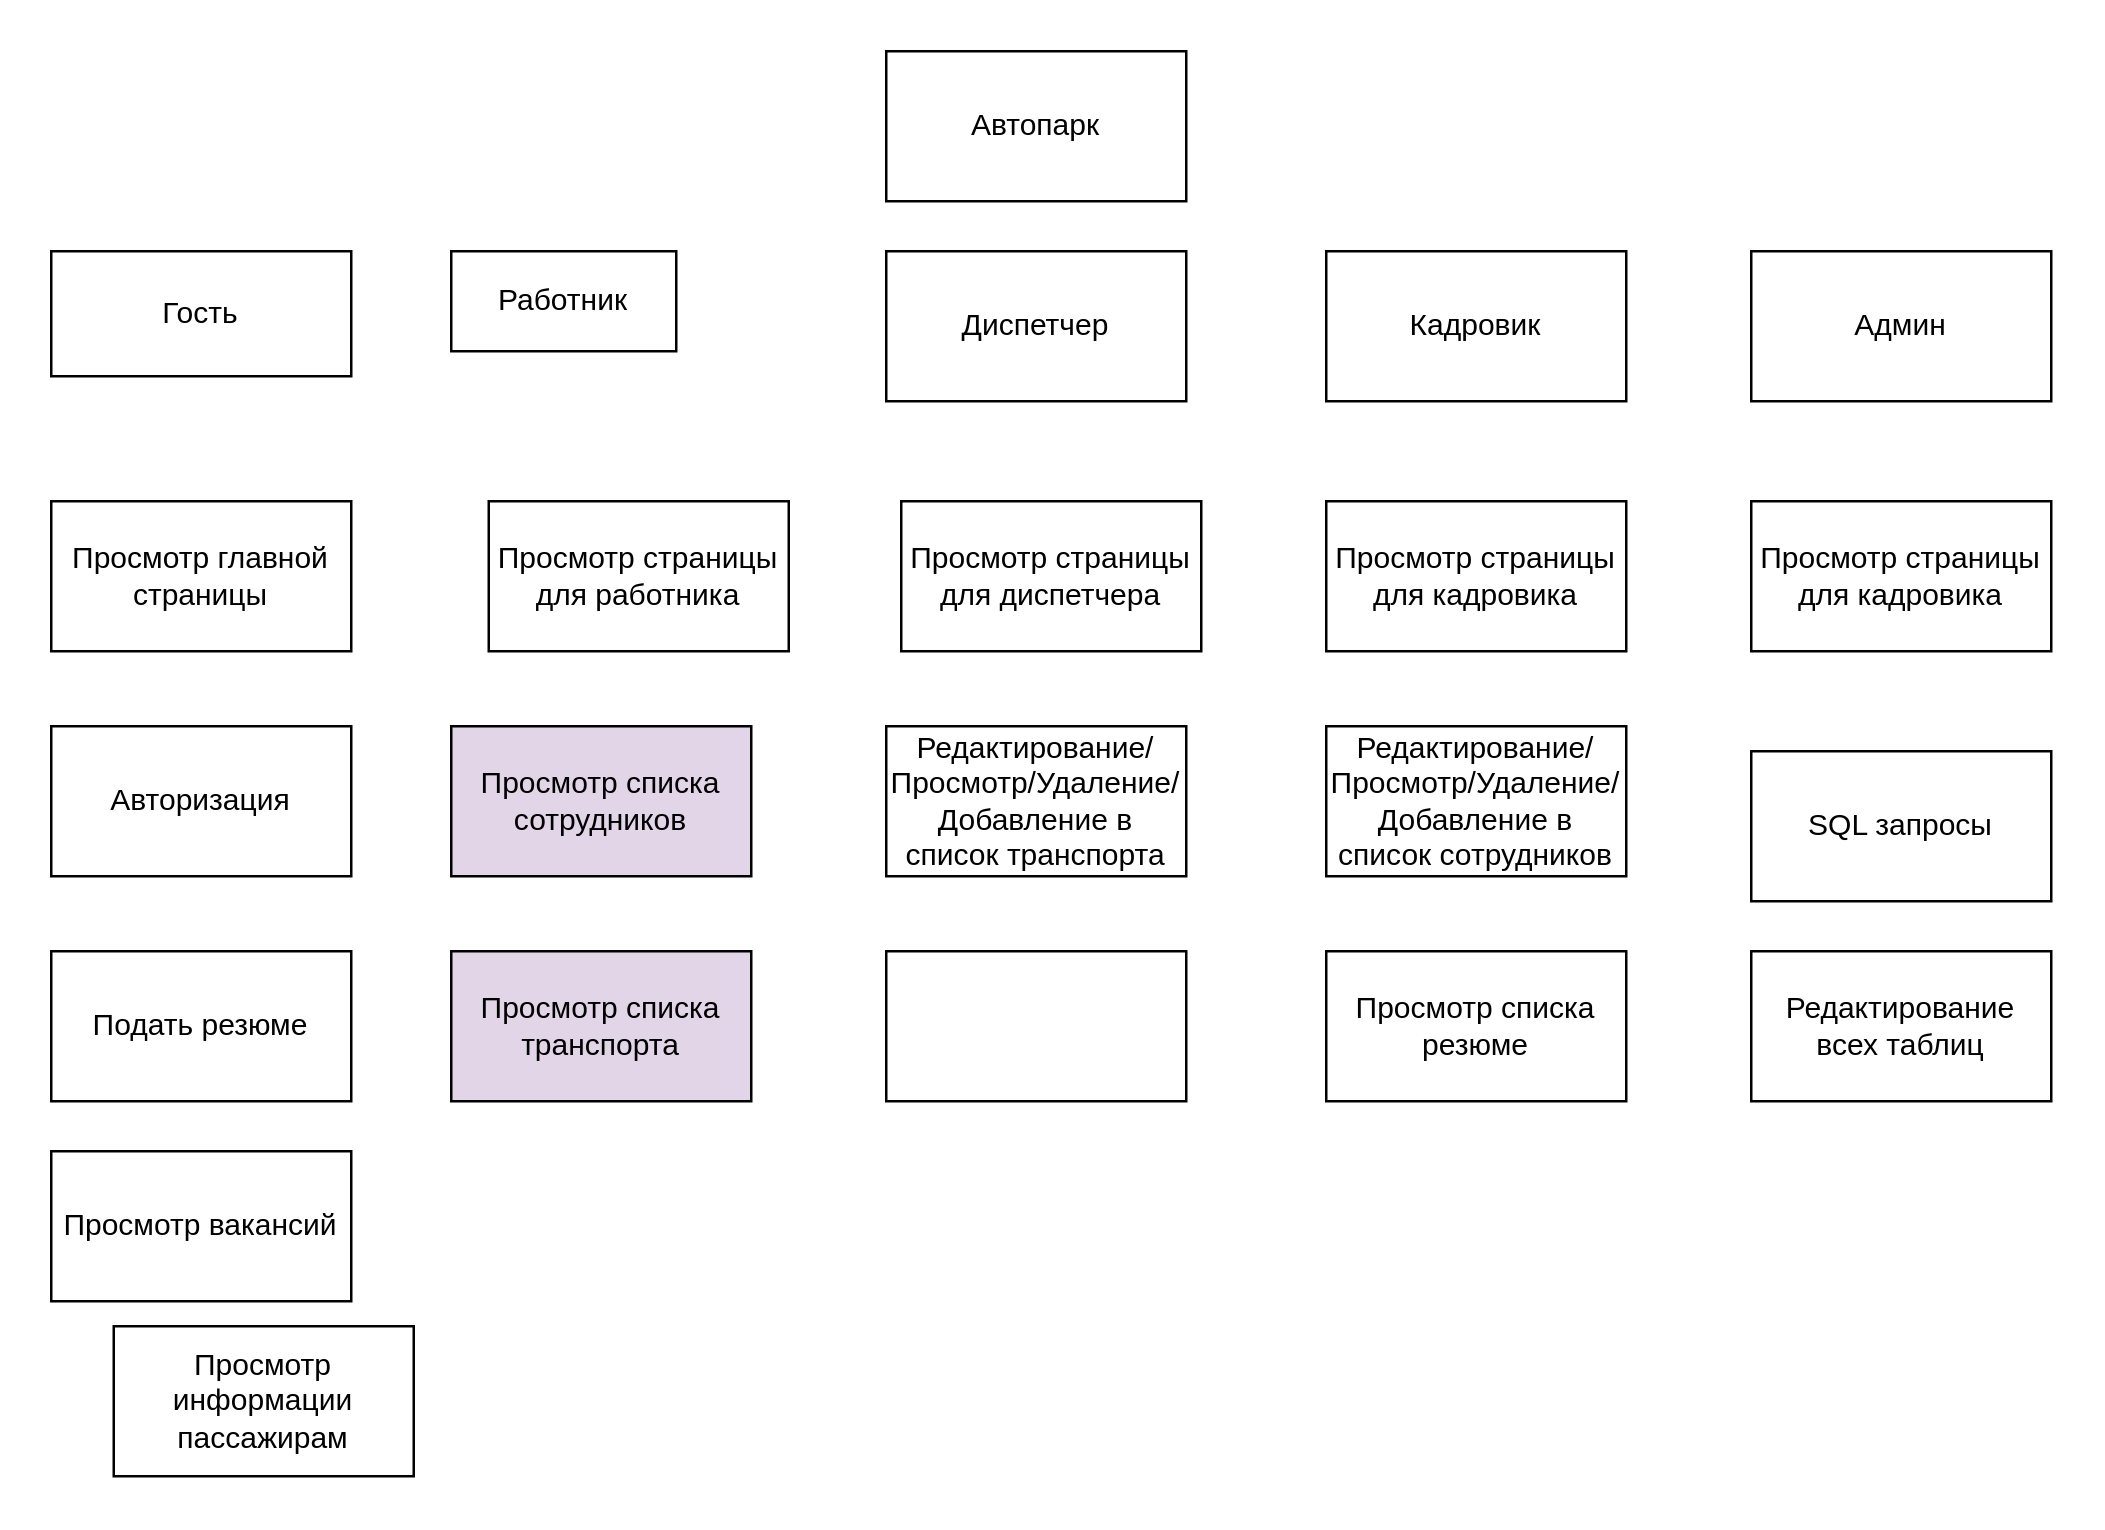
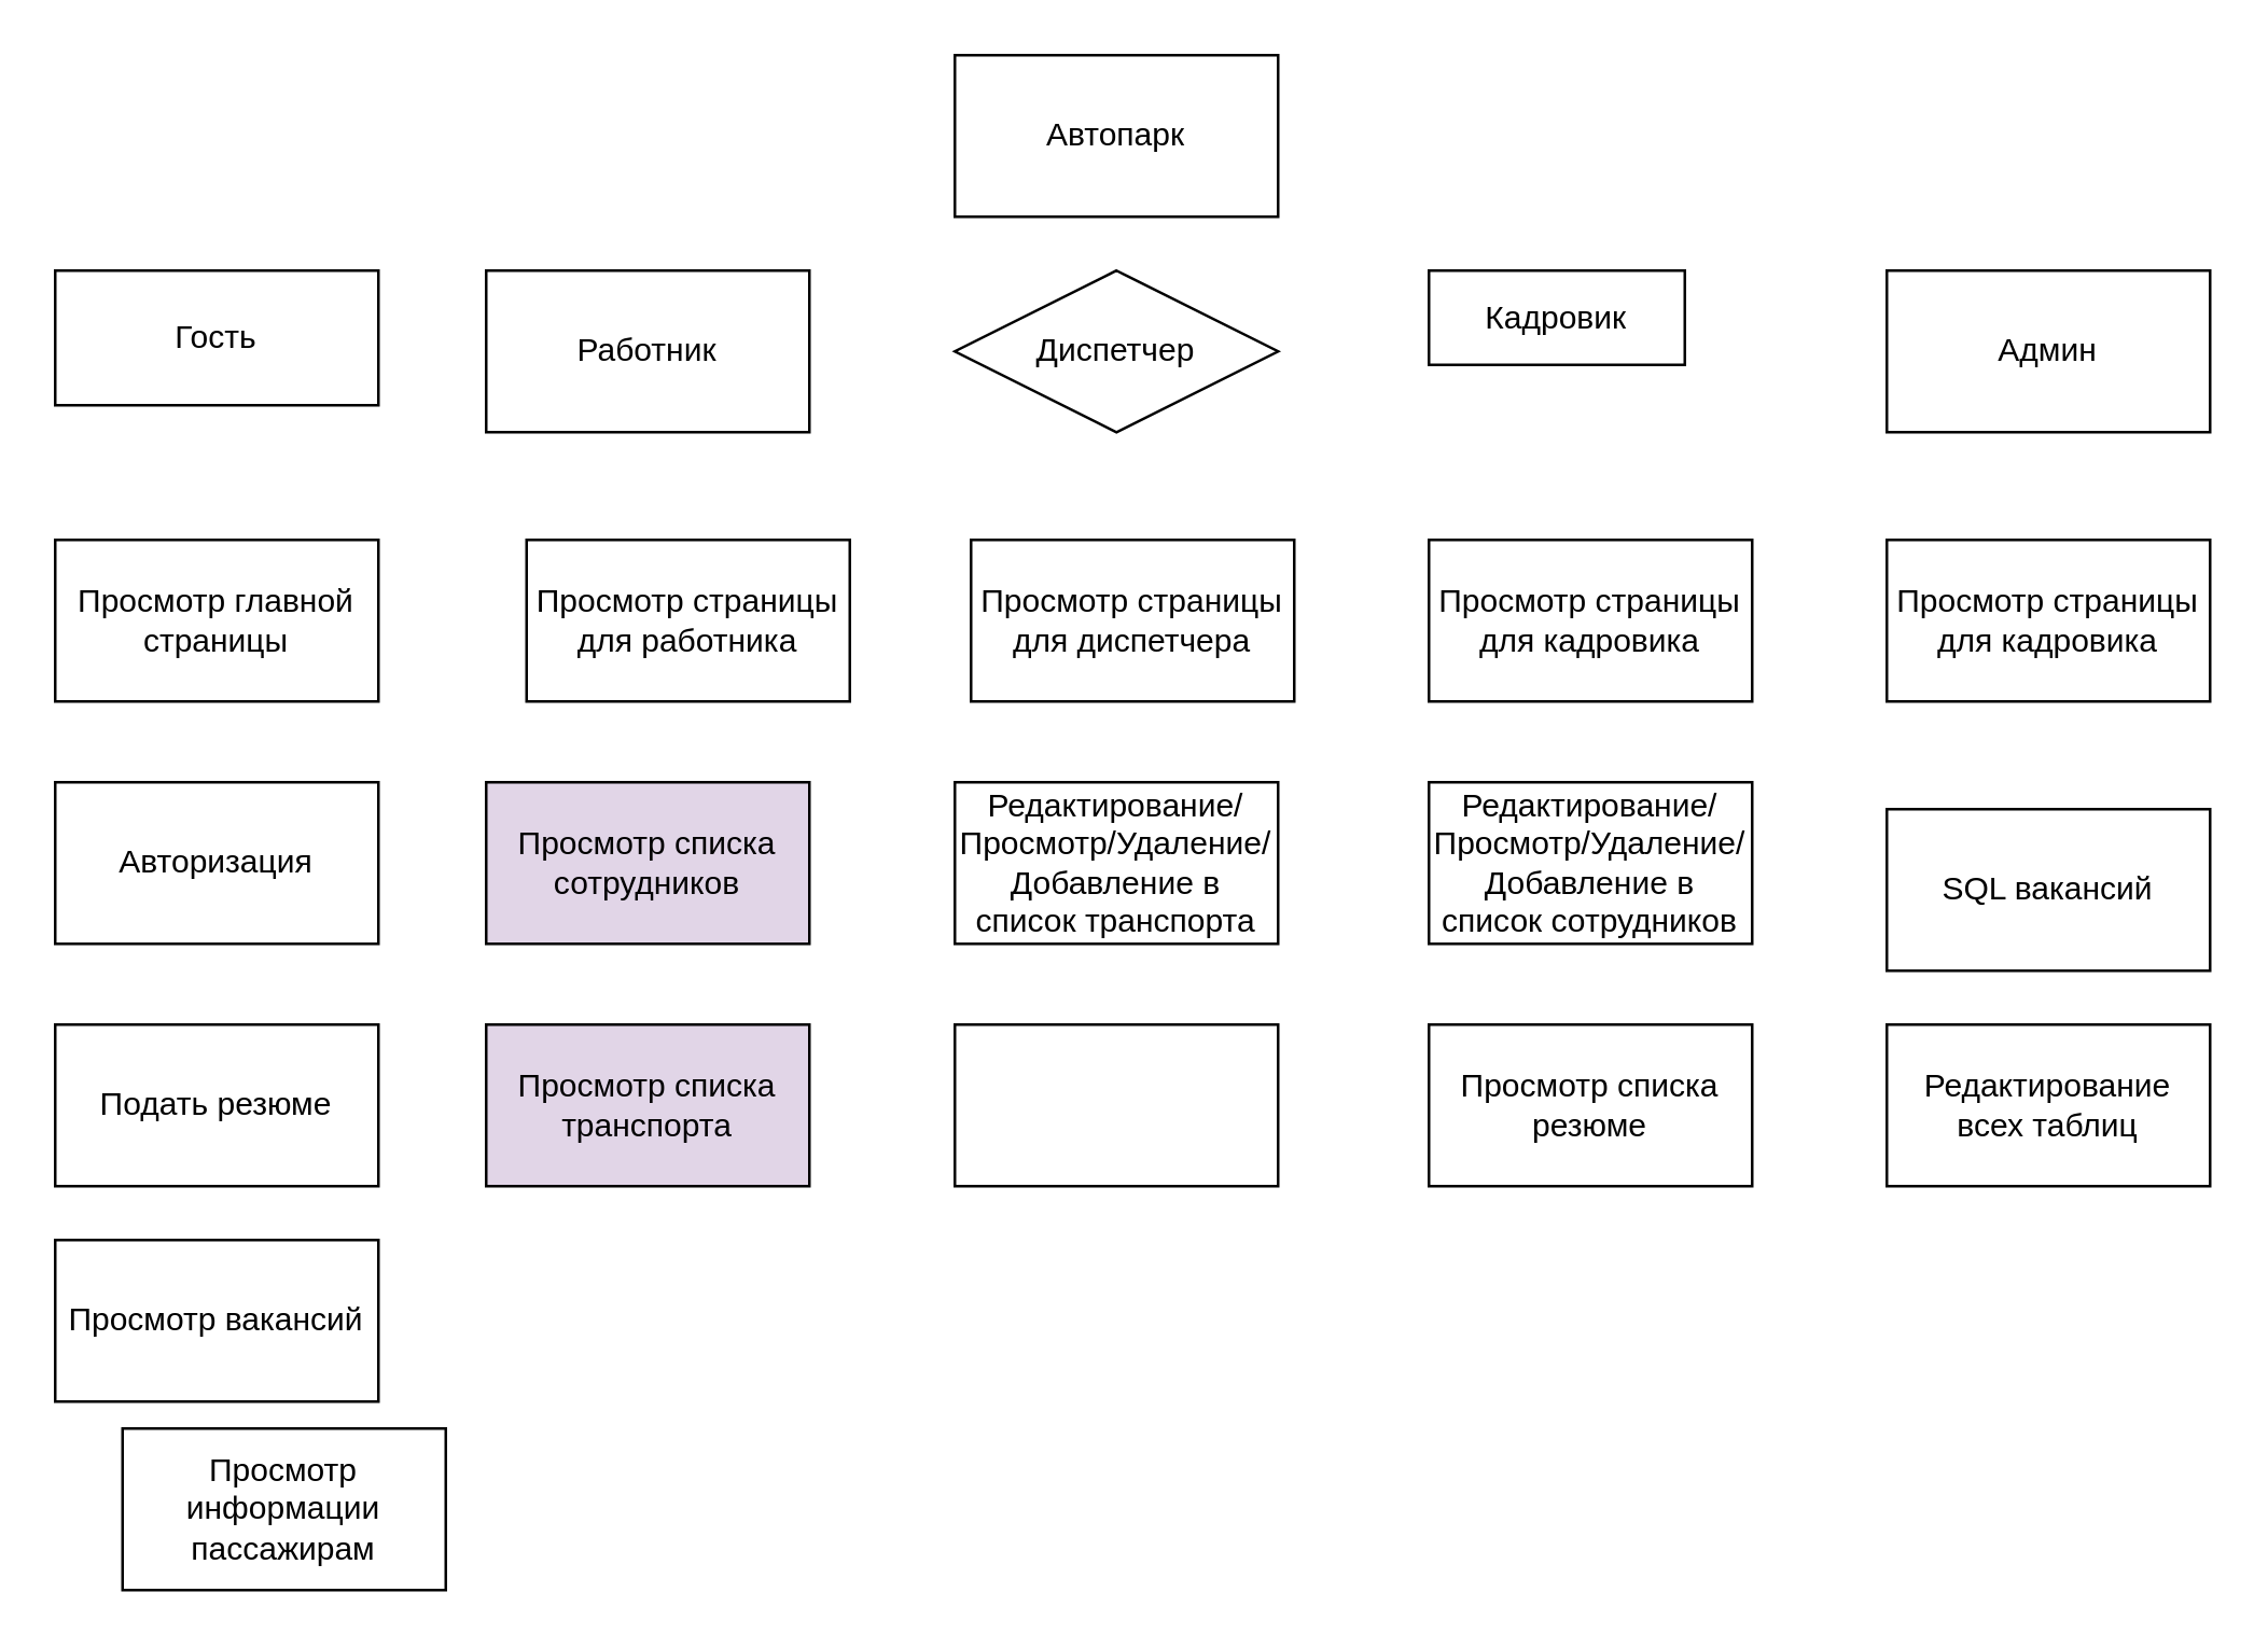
- <mxCell id="4" value="Работник" style="rounded=0;whiteSpace=wrap;html=1;" vertex="1" parent="1"><mxGeometry x="180" y="100" width="90" height="40" as="geometry" /></mxCell>
+ <mxCell id="4" value="Работник" style="rounded=0;whiteSpace=wrap;html=1;" vertex="1" parent="1"><mxGeometry x="180" y="100" width="120" height="60" as="geometry" /></mxCell>
- <mxCell id="5" value="Диспетчер" style="rounded=0;whiteSpace=wrap;html=1;" vertex="1" parent="1"><mxGeometry x="354" y="100" width="120" height="60" as="geometry" /></mxCell>
+ <mxCell id="5" value="Диспетчер" style="rhombus;whiteSpace=wrap;html=1;" vertex="1" parent="1"><mxGeometry x="354" y="100" width="120" height="60" as="geometry" /></mxCell>
- <mxCell id="6" value="Кадровик" style="rounded=0;whiteSpace=wrap;html=1;" vertex="1" parent="1"><mxGeometry x="530" y="100" width="120" height="60" as="geometry" /></mxCell>
+ <mxCell id="6" value="Кадровик" style="rounded=0;whiteSpace=wrap;html=1;" vertex="1" parent="1"><mxGeometry x="530" y="100" width="95" height="35" as="geometry" /></mxCell>
- <mxCell id="21" value="SQL запросы" style="rounded=0;whiteSpace=wrap;html=1;" vertex="1" parent="1"><mxGeometry x="700" y="300" width="120" height="60" as="geometry" /></mxCell>
+ <mxCell id="21" value="SQL вакансий" style="rounded=0;whiteSpace=wrap;html=1;" vertex="1" parent="1"><mxGeometry x="700" y="300" width="120" height="60" as="geometry" /></mxCell>
